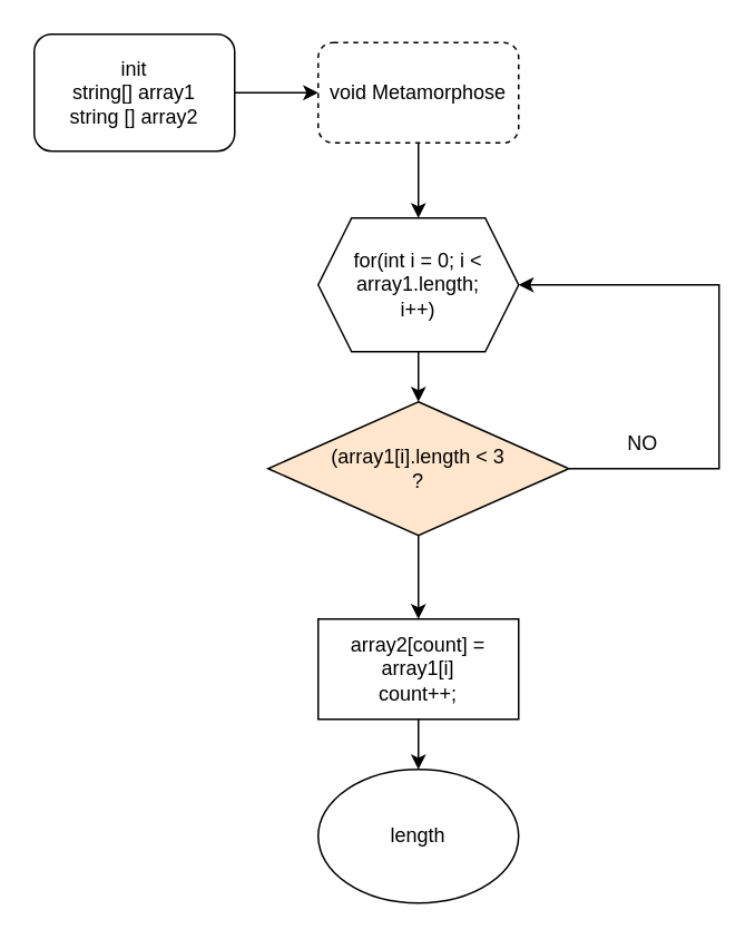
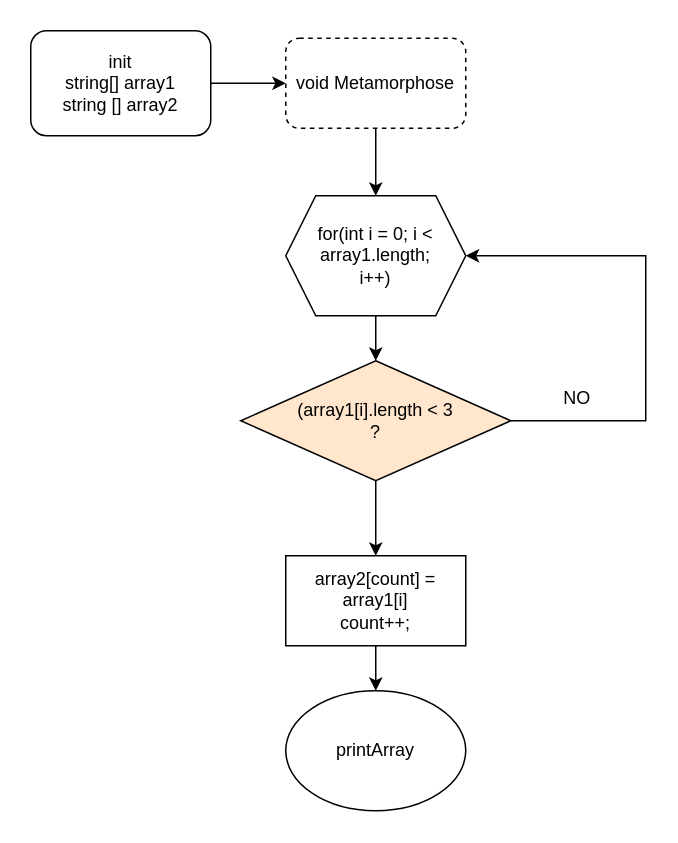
- <mxCell id="14" value="length" style="ellipse;whiteSpace=wrap;html=1;" vertex="1" parent="1"><mxGeometry x="190" y="460" width="120" height="80" as="geometry" /></mxCell>
+ <mxCell id="14" value="printArray" style="ellipse;whiteSpace=wrap;html=1;" vertex="1" parent="1"><mxGeometry x="190" y="460" width="120" height="80" as="geometry" /></mxCell>
